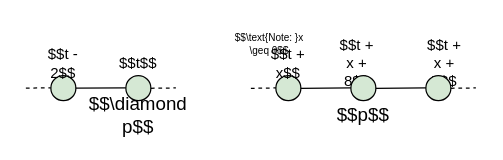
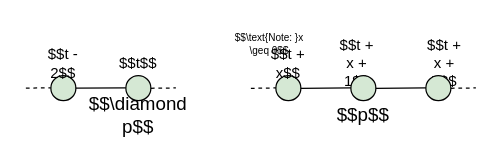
- <mxCell id="9" value="$$t + x + 8$$" style="text;html=1;strokeColor=none;fillColor=none;align=center;verticalAlign=middle;whiteSpace=wrap;rounded=0;" vertex="1" parent="1"><mxGeometry x="270" y="40" width="30" height="20" as="geometry" /></mxCell>
+ <mxCell id="9" value="$$t + x + 1$$" style="text;html=1;strokeColor=none;fillColor=none;align=center;verticalAlign=middle;whiteSpace=wrap;rounded=0;" vertex="1" parent="1"><mxGeometry x="270" y="40" width="30" height="20" as="geometry" /></mxCell>
